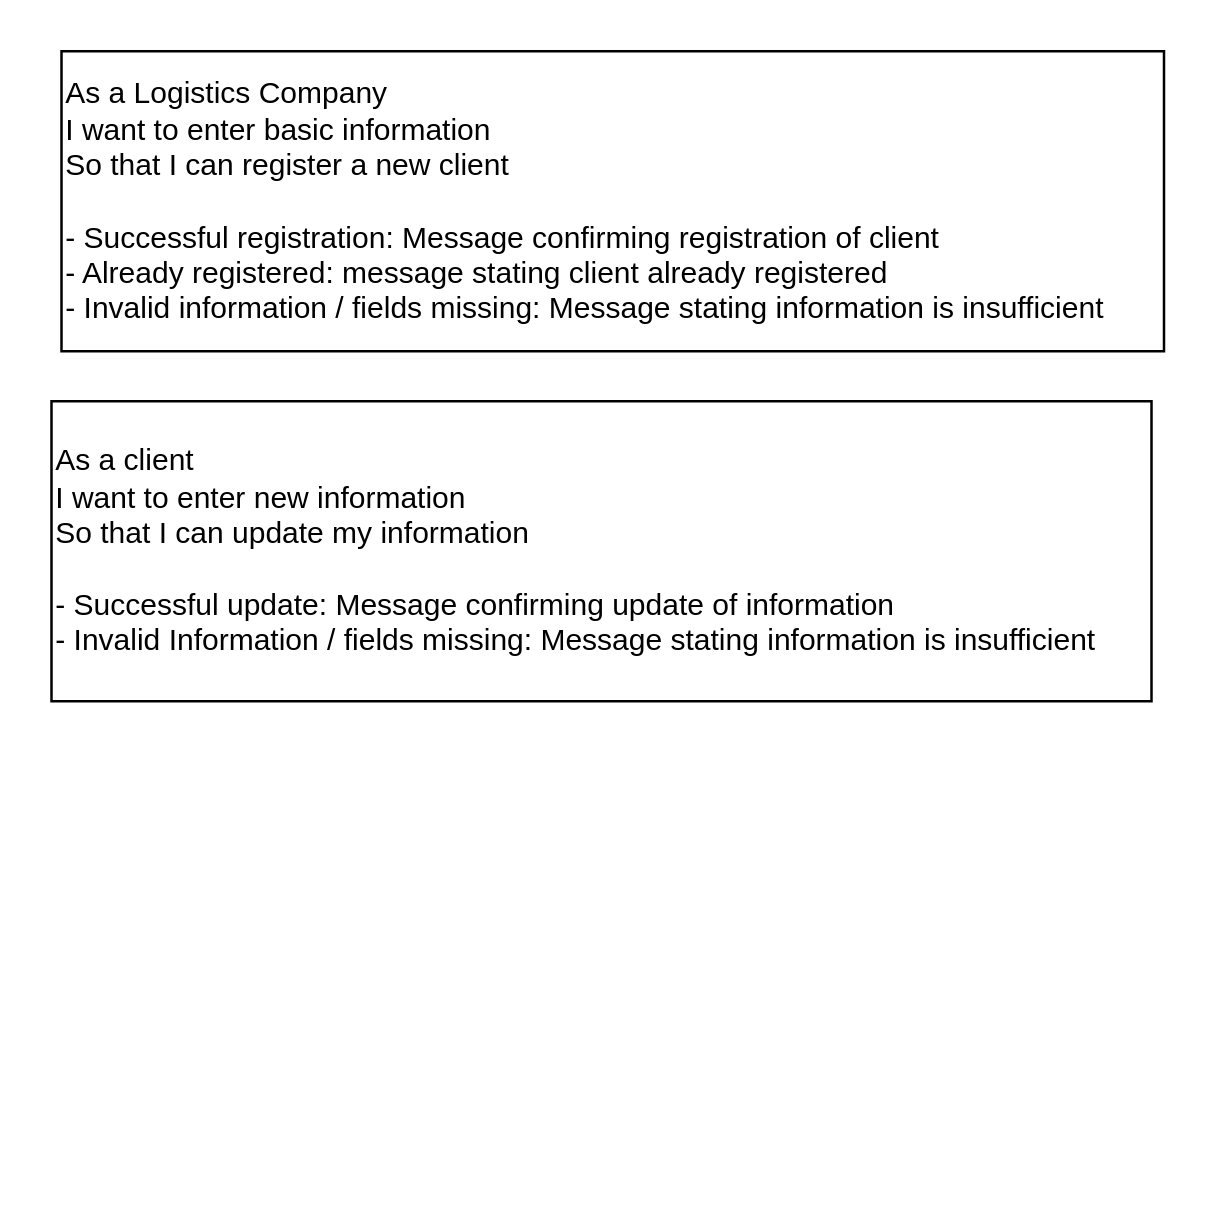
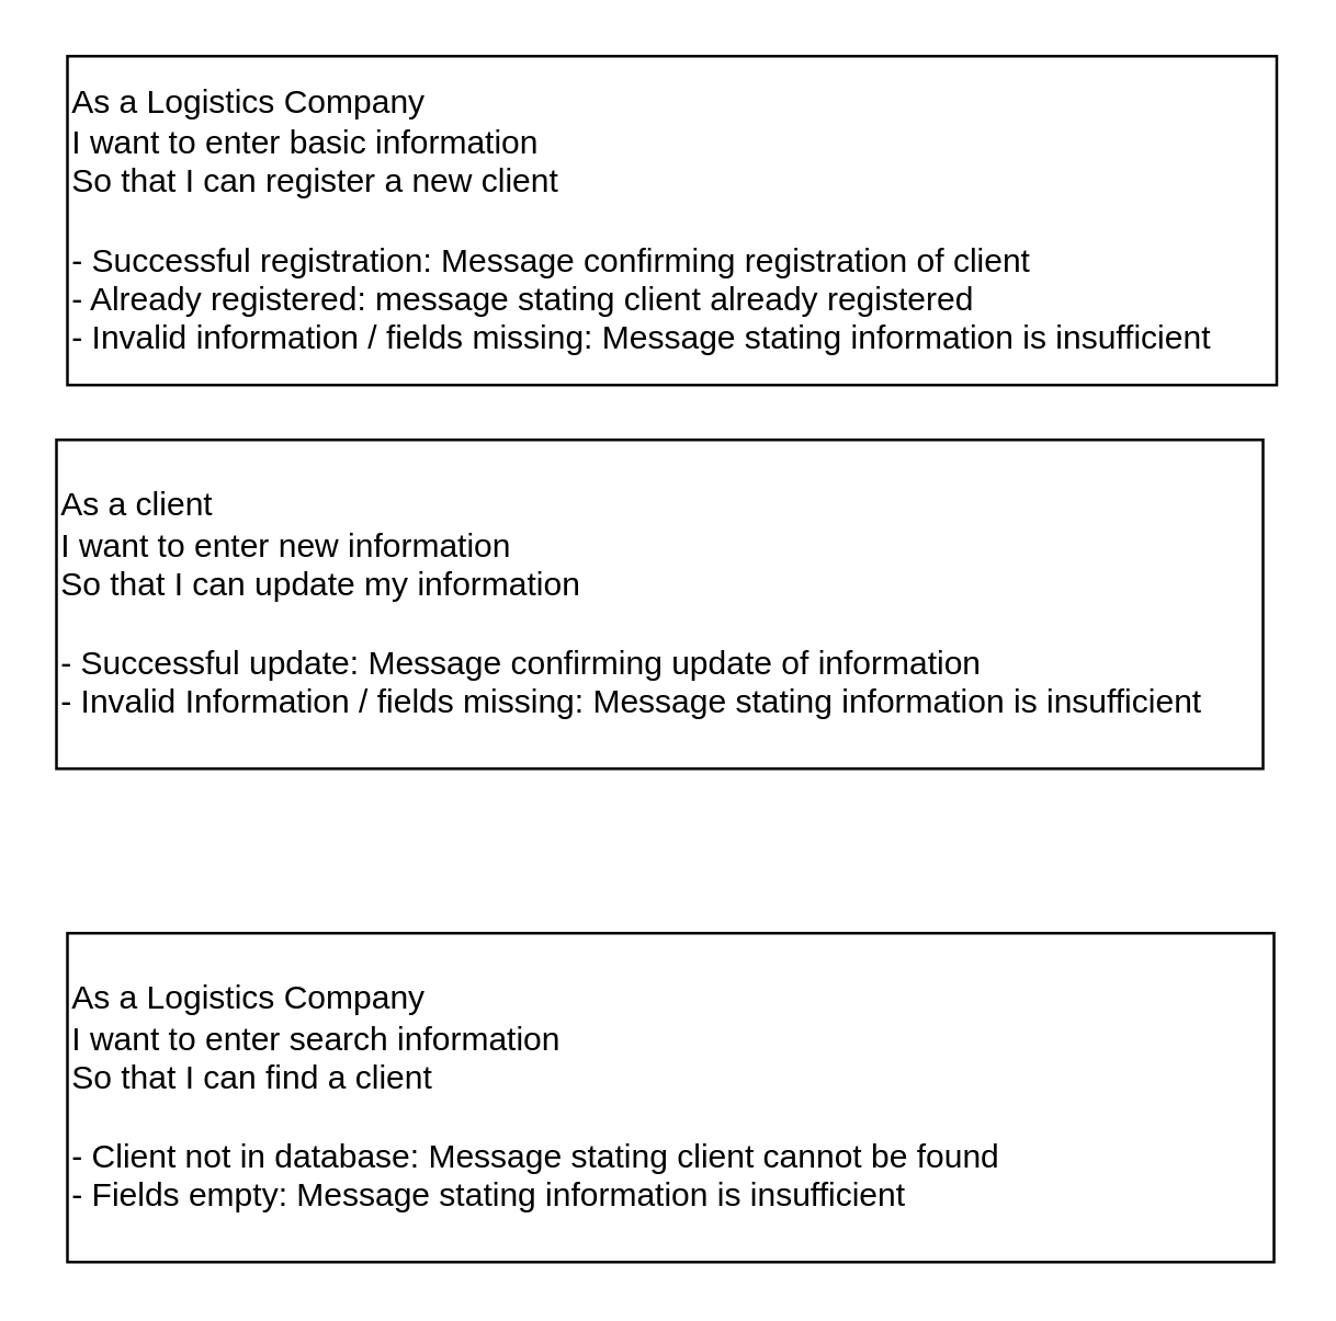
+ <mxCell id="4" value="As a Logistics Company&lt;br&gt;I want to enter search information&lt;br&gt;So that I can find a client&lt;br&gt;&lt;br&gt;- Client not in database: Message stating client cannot be found&lt;br&gt;- Fields empty: Message stating information is insufficient" style="whiteSpace=wrap;html=1;rounded=0;align=left;" vertex="1" parent="1"><mxGeometry x="24" y="340" width="440" height="120" as="geometry" /></mxCell>
